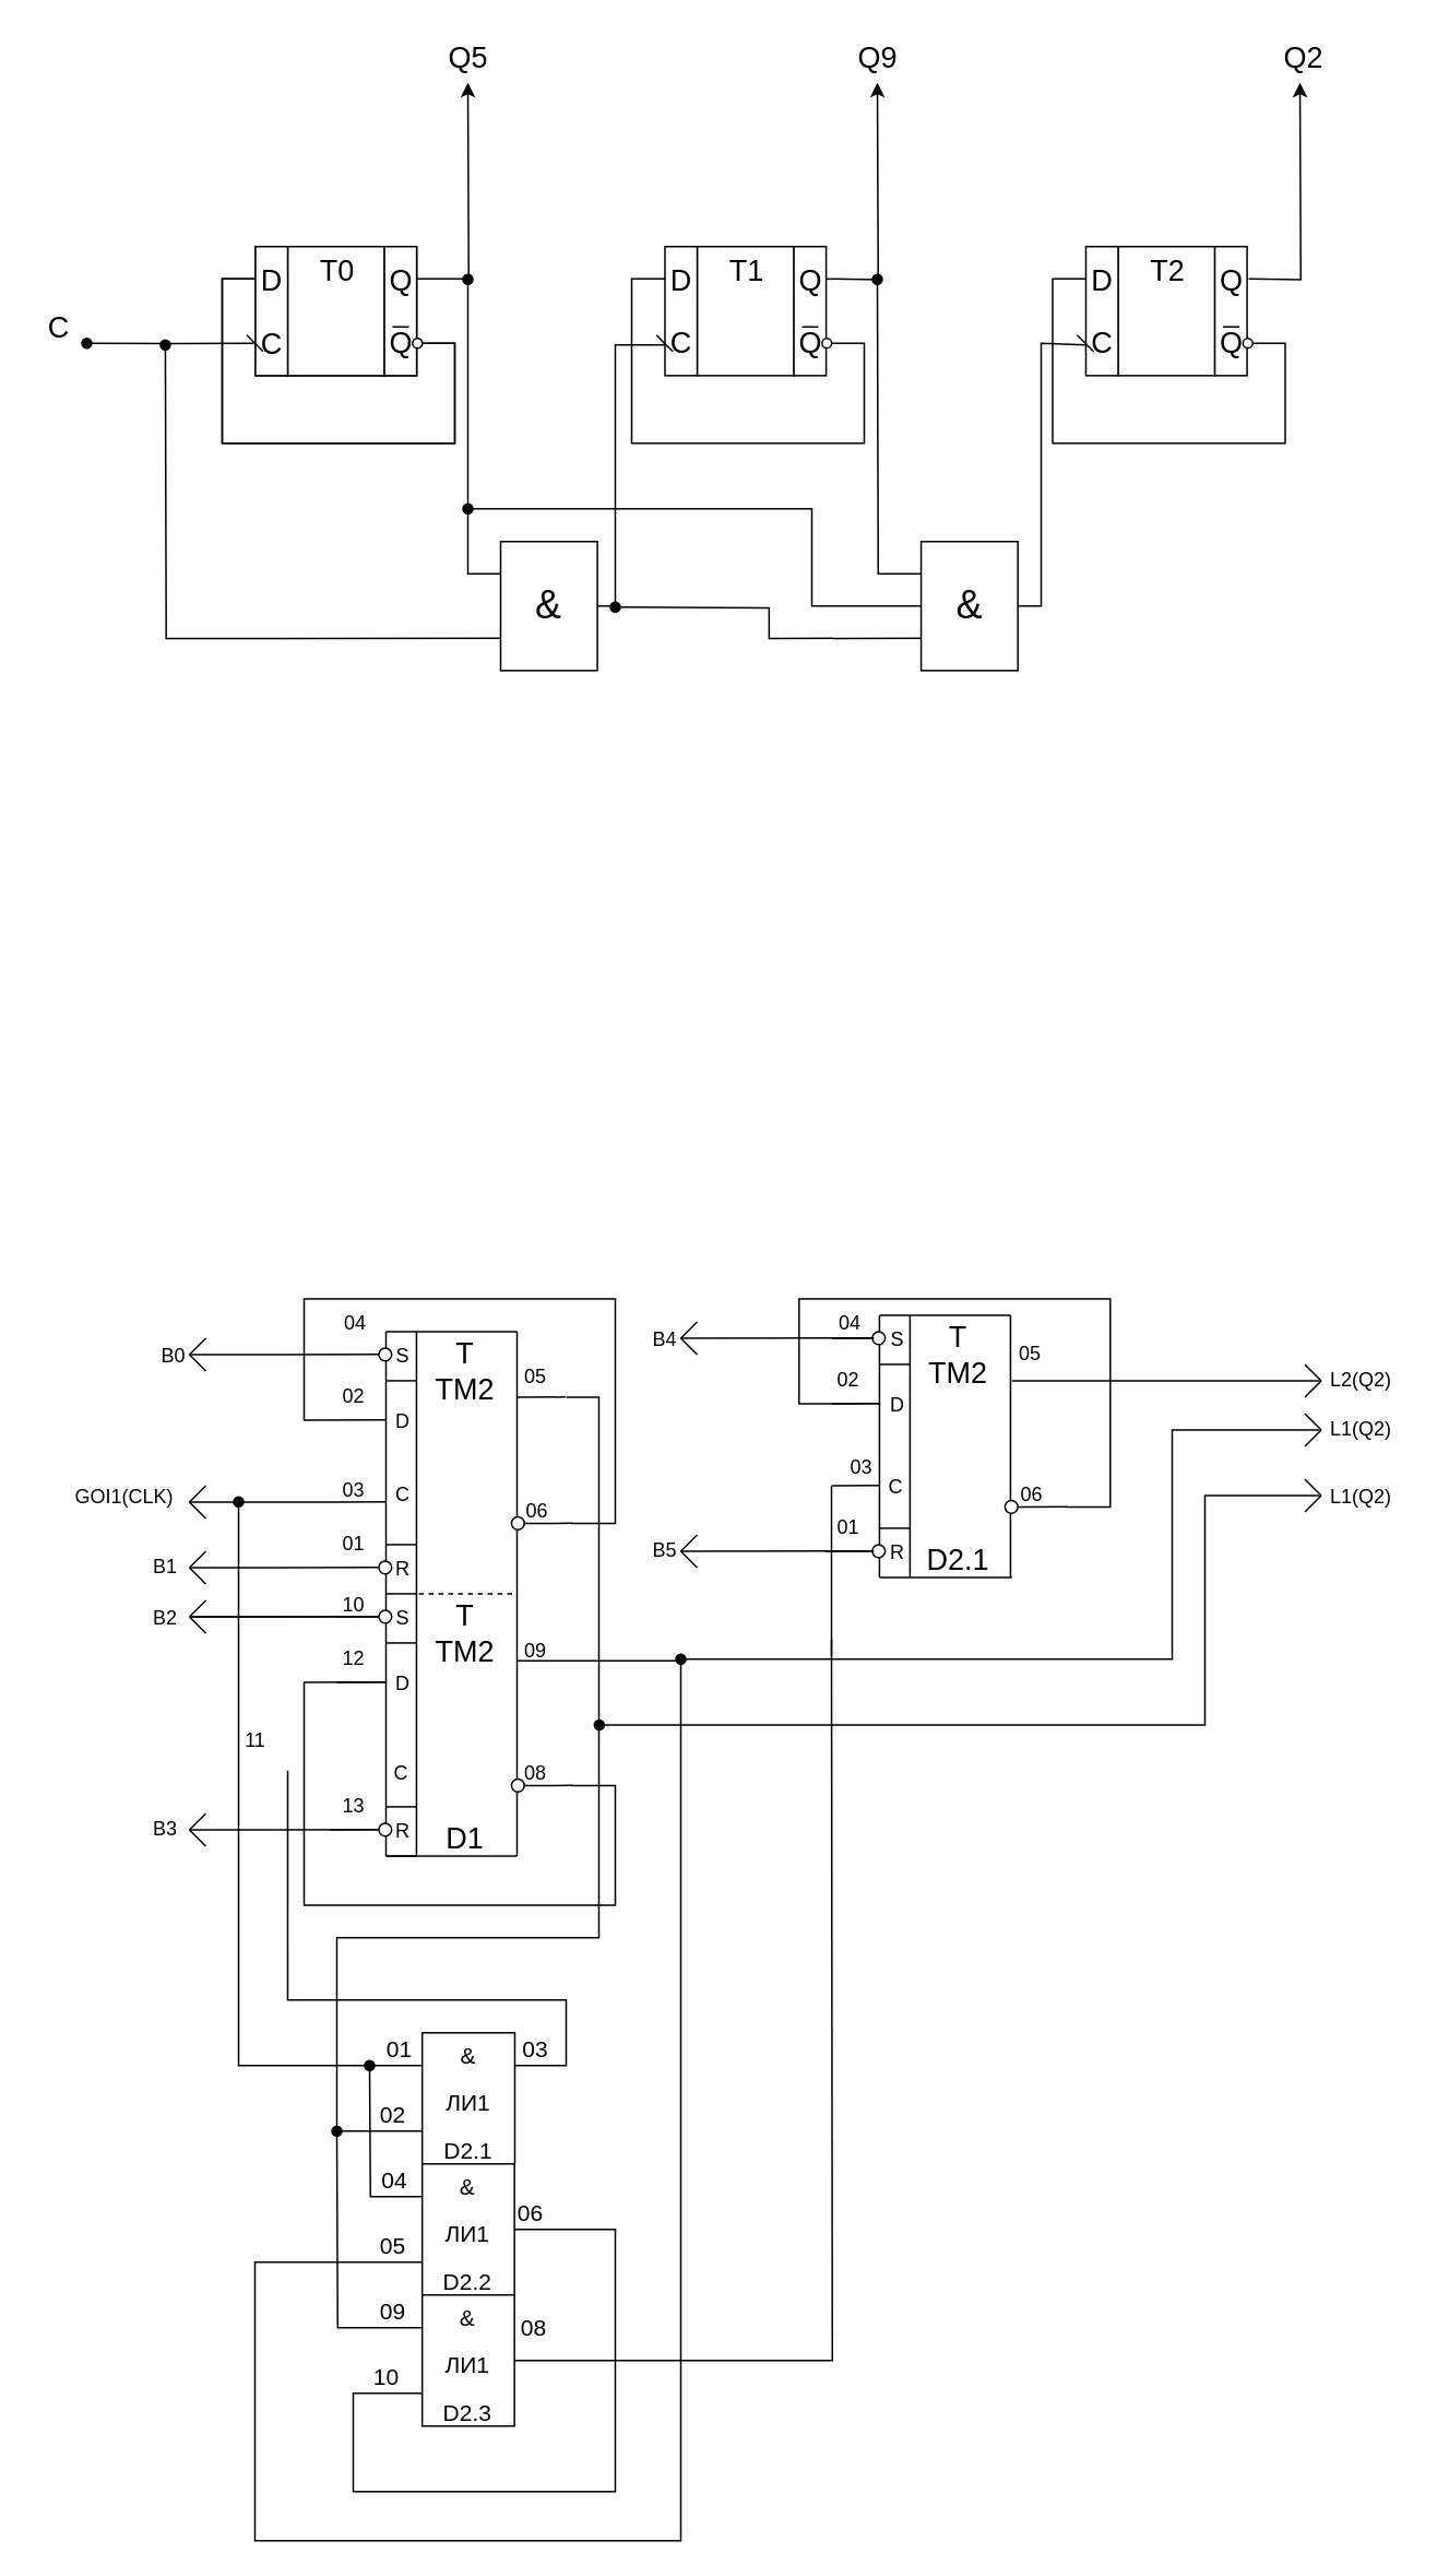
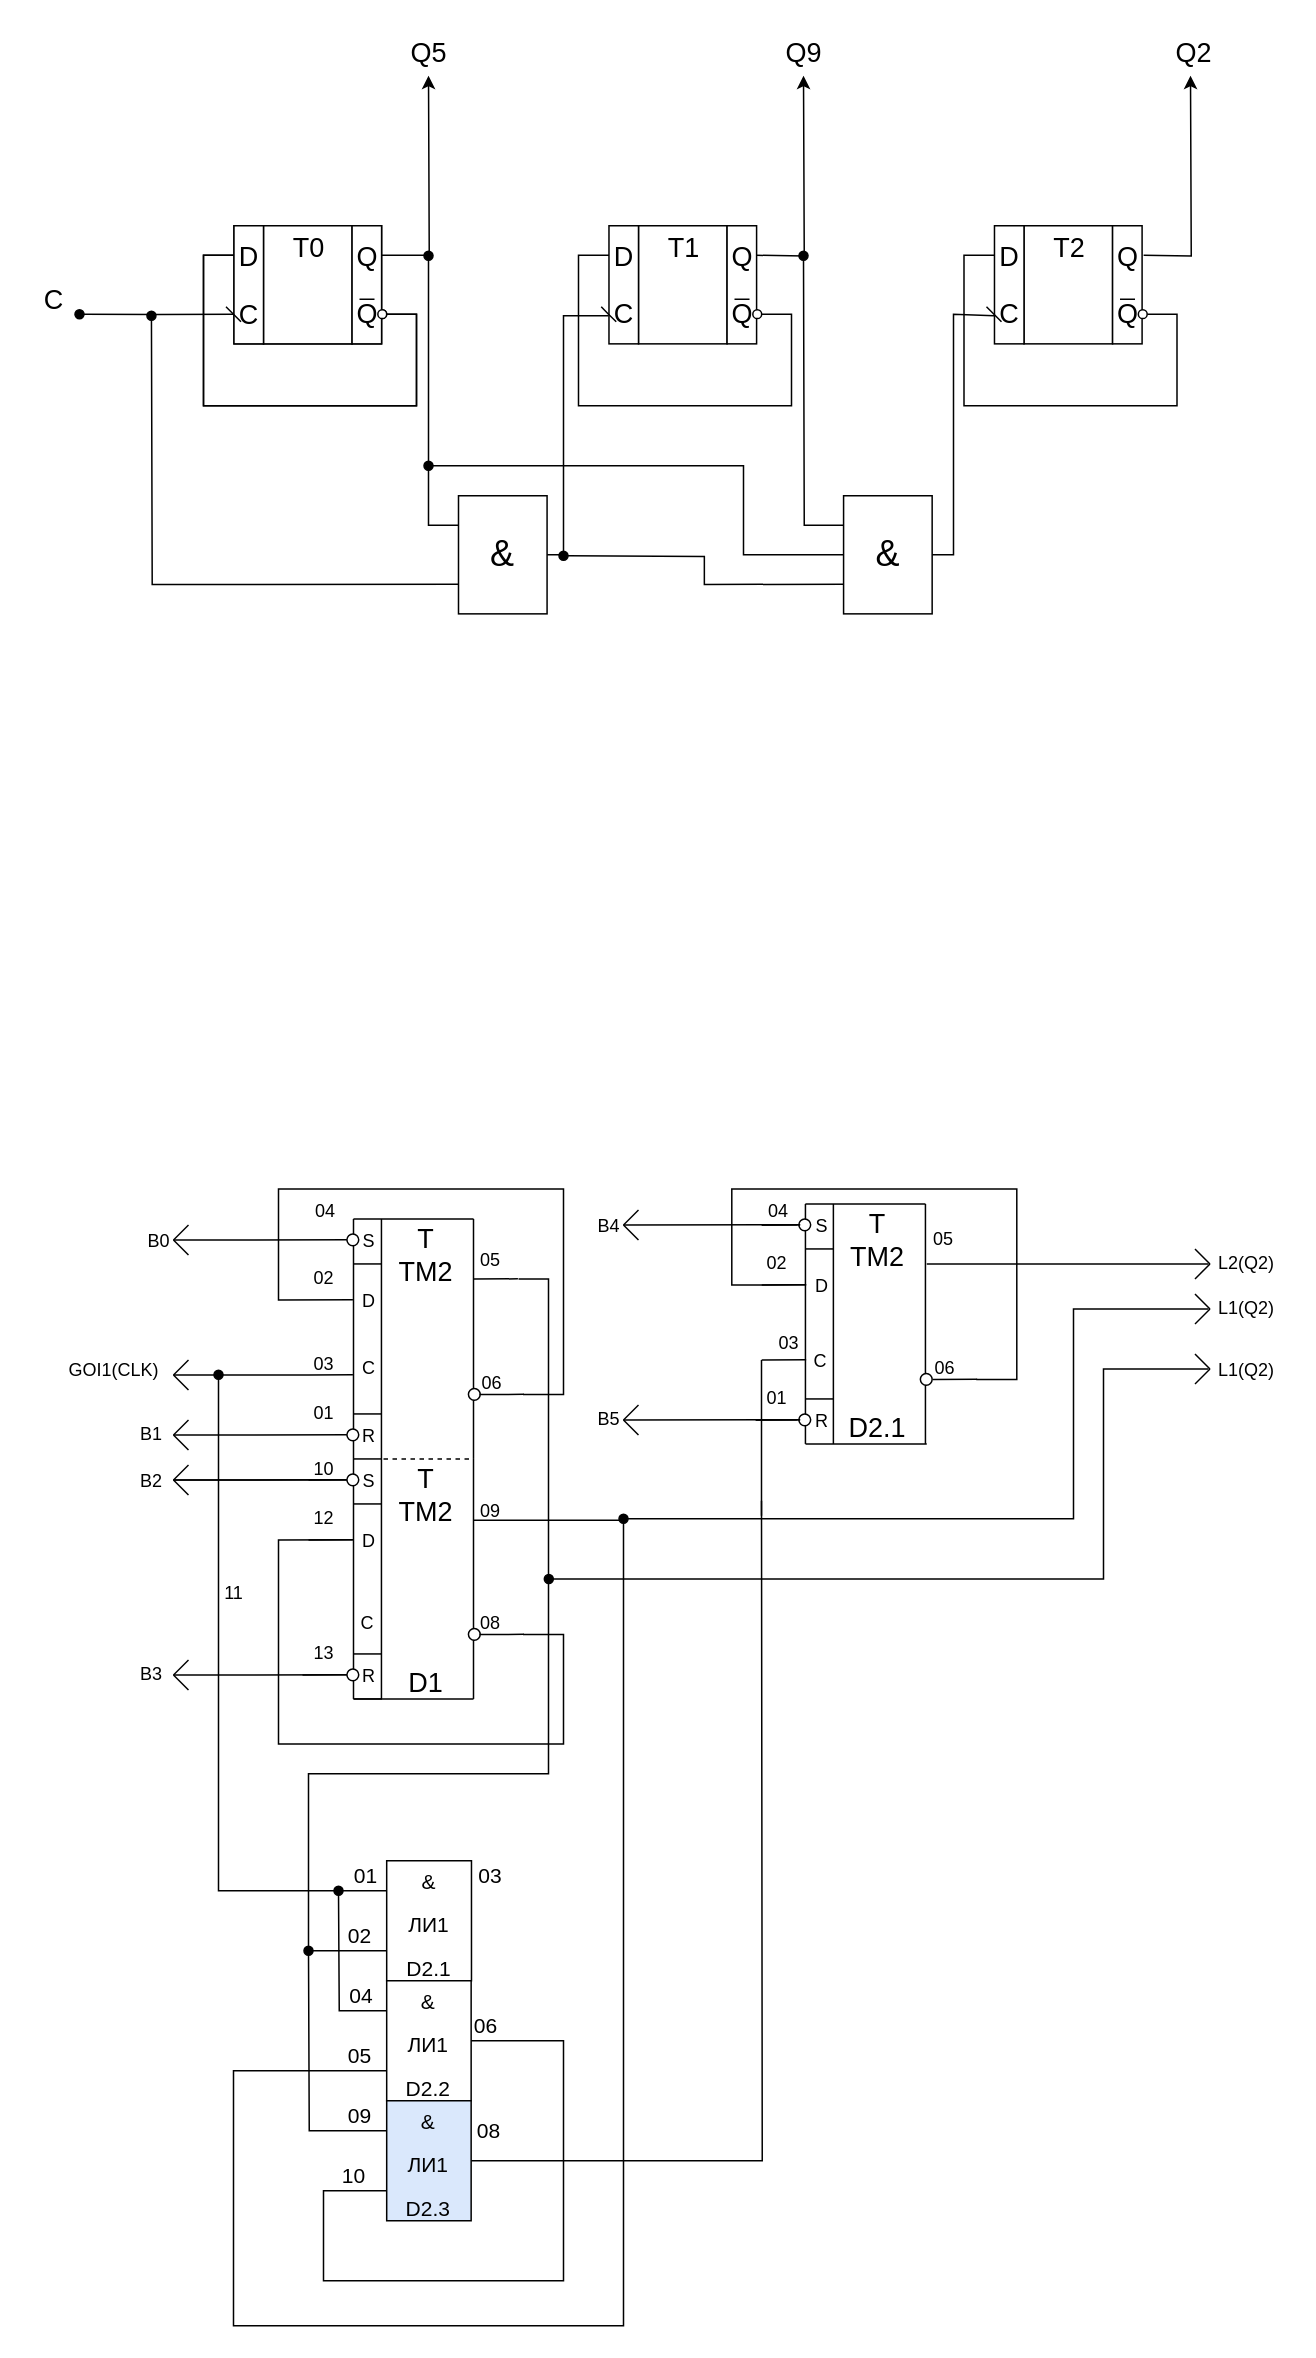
- <mxCell id="193" style="edgeStyle=orthogonalEdgeStyle;rounded=0;orthogonalLoop=1;jettySize=auto;html=1;exitX=1;exitY=0.25;exitDx=0;exitDy=0;fontSize=24;endArrow=none;endFill=0;entryX=1.167;entryY=1.393;entryDx=0;entryDy=0;entryPerimeter=0;" parent="1" source="194" target="120" edge="1"><mxGeometry relative="1" as="geometry"><mxPoint x="235" y="1220" as="targetPoint" /><Array as="points"><mxPoint x="345" y="1260" /><mxPoint x="345" y="1220" /><mxPoint x="175" y="1220" /><mxPoint x="175" y="1080" /></Array></mxGeometry></mxCell>
- <mxCell id="207" value="&lt;font style=&quot;font-size: 14px;&quot;&gt;&amp;amp;&lt;br&gt;ЛИ1&lt;br&gt;D2.3&lt;/font&gt;" style="rounded=0;whiteSpace=wrap;html=1;fontSize=24;" vertex="1" parent="1"><mxGeometry x="257.13" y="1400" width="56.299" height="80" as="geometry" /></mxCell>
+ <mxCell id="207" value="&lt;font style=&quot;font-size: 14px;&quot;&gt;&amp;amp;&lt;br&gt;ЛИ1&lt;br&gt;D2.3&lt;/font&gt;" style="rounded=0;whiteSpace=wrap;html=1;fontSize=24;fillColor=#dae8fc;" vertex="1" parent="1"><mxGeometry x="257.13" y="1400" width="56.299" height="80" as="geometry" /></mxCell>
